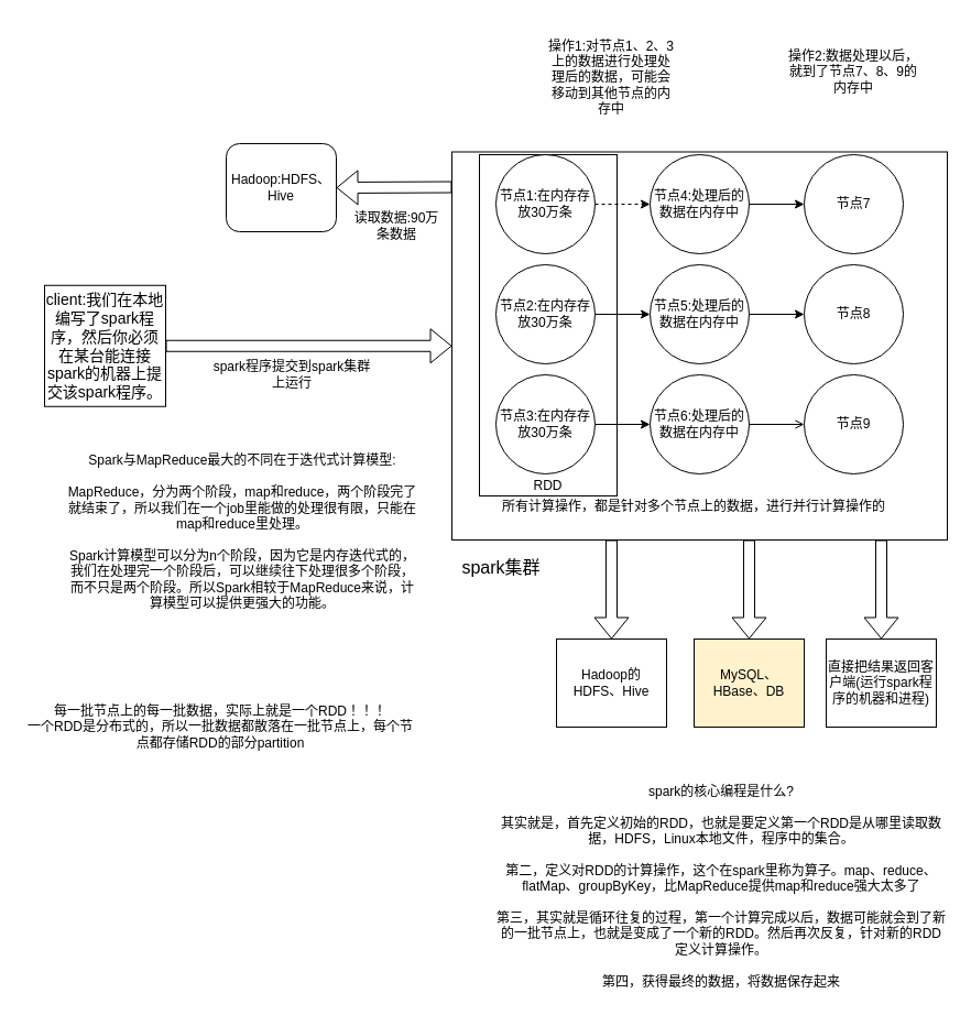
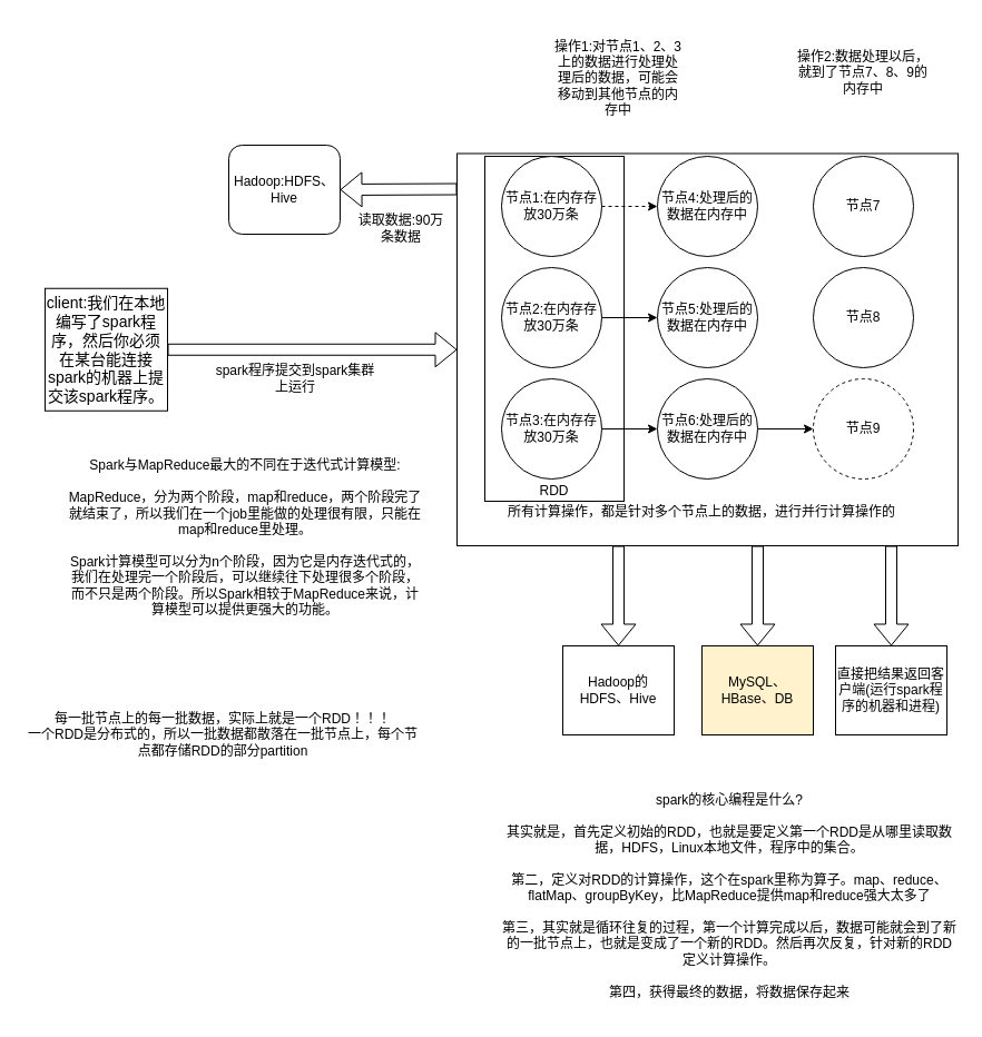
- <mxCell id="17" style="edgeStyle=orthogonalEdgeStyle;rounded=0;orthogonalLoop=1;jettySize=auto;html=1;exitX=1;exitY=0.5;exitDx=0;exitDy=0;entryX=0;entryY=0.5;entryDx=0;entryDy=0;" parent="1" source="18" target="27" edge="1"><mxGeometry relative="1" as="geometry" /></mxCell>
- <mxCell id="8" style="edgeStyle=orthogonalEdgeStyle;rounded=0;orthogonalLoop=1;jettySize=auto;html=1;exitX=1;exitY=0.5;exitDx=0;exitDy=0;" parent="1" source="9" target="26" edge="1"><mxGeometry relative="1" as="geometry" /></mxCell>
- <mxCell id="21" style="edgeStyle=orthogonalEdgeStyle;rounded=0;orthogonalLoop=1;jettySize=auto;html=1;exitX=1;exitY=0.5;exitDx=0;exitDy=0;entryX=0;entryY=0.5;entryDx=0;entryDy=0;endArrow=open;" parent="1" source="22" target="25" edge="1"><mxGeometry relative="1" as="geometry" /></mxCell>
+ <mxCell id="21" style="edgeStyle=orthogonalEdgeStyle;rounded=0;orthogonalLoop=1;jettySize=auto;html=1;exitX=1;exitY=0.5;exitDx=0;exitDy=0;entryX=0;entryY=0.5;entryDx=0;entryDy=0;" parent="1" source="22" target="25" edge="1"><mxGeometry relative="1" as="geometry" /></mxCell>
- <mxCell id="25" value="节点9" style="ellipse;whiteSpace=wrap;html=1;aspect=fixed;fillColor=#ffffff;" parent="1" vertex="1"><mxGeometry x="730" y="340" width="90" height="90" as="geometry" /></mxCell>
+ <mxCell id="25" value="节点9" style="ellipse;whiteSpace=wrap;html=1;aspect=fixed;fillColor=#ffffff;dashed=1;" parent="1" vertex="1"><mxGeometry x="730" y="340" width="90" height="90" as="geometry" /></mxCell>
- <mxCell id="5" value="&lt;font style=&quot;font-size: 16px&quot;&gt;spark集群&lt;/font&gt;" style="text;html=1;strokeColor=none;fillColor=none;align=center;verticalAlign=middle;whiteSpace=wrap;rounded=0;" parent="1" vertex="1"><mxGeometry x="405" y="500" width="100" height="30" as="geometry" /></mxCell>
